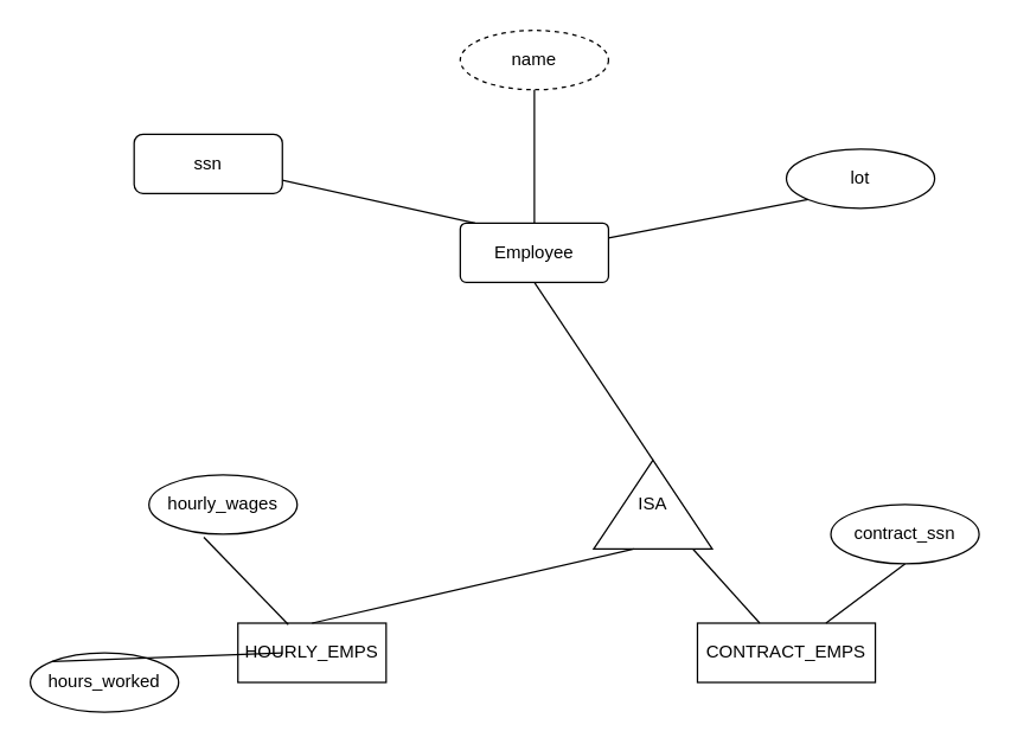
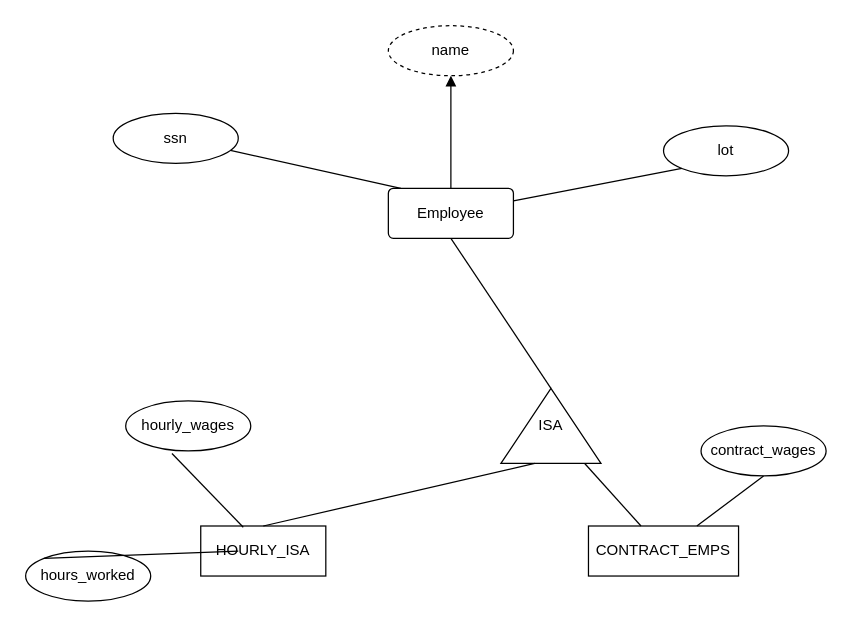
- <mxCell id="8" value="" style="endArrow=none;html=1;rounded=0;entryX=0.5;entryY=1;entryDx=0;entryDy=0;" edge="1" parent="1" source="2" target="5"><mxGeometry relative="1" as="geometry"><mxPoint x="350" y="140" as="sourcePoint" /><mxPoint x="460" y="130" as="targetPoint" /></mxGeometry></mxCell>
+ <mxCell id="8" value="" style="endArrow=block;html=1;rounded=0;entryX=0.5;entryY=1;entryDx=0;entryDy=0;" edge="1" parent="1" source="2" target="5"><mxGeometry relative="1" as="geometry"><mxPoint x="350" y="140" as="sourcePoint" /><mxPoint x="460" y="130" as="targetPoint" /></mxGeometry></mxCell>
- <mxCell id="4" value="ssn" style="whiteSpace=wrap;html=1;align=center;rounded=1;" parent="1" vertex="1"><mxGeometry x="90" y="90" width="100" height="40" as="geometry" /></mxCell>
+ <mxCell id="4" value="ssn" style="ellipse;whiteSpace=wrap;html=1;align=center;" parent="1" vertex="1"><mxGeometry x="90" y="90" width="100" height="40" as="geometry" /></mxCell>
- <mxCell id="13" value="contract_ssn" style="ellipse;whiteSpace=wrap;html=1;align=center;" vertex="1" parent="1"><mxGeometry x="560" y="340" width="100" height="40" as="geometry" /></mxCell>
+ <mxCell id="13" value="contract_wages" style="ellipse;whiteSpace=wrap;html=1;align=center;" vertex="1" parent="1"><mxGeometry x="560" y="340" width="100" height="40" as="geometry" /></mxCell>
- <mxCell id="11" value="HOURLY_EMPS" style="whiteSpace=wrap;html=1;align=center;" vertex="1" parent="1"><mxGeometry x="160" y="420" width="100" height="40" as="geometry" /></mxCell>
+ <mxCell id="11" value="HOURLY_ISA" style="whiteSpace=wrap;html=1;align=center;" vertex="1" parent="1"><mxGeometry x="160" y="420" width="100" height="40" as="geometry" /></mxCell>
